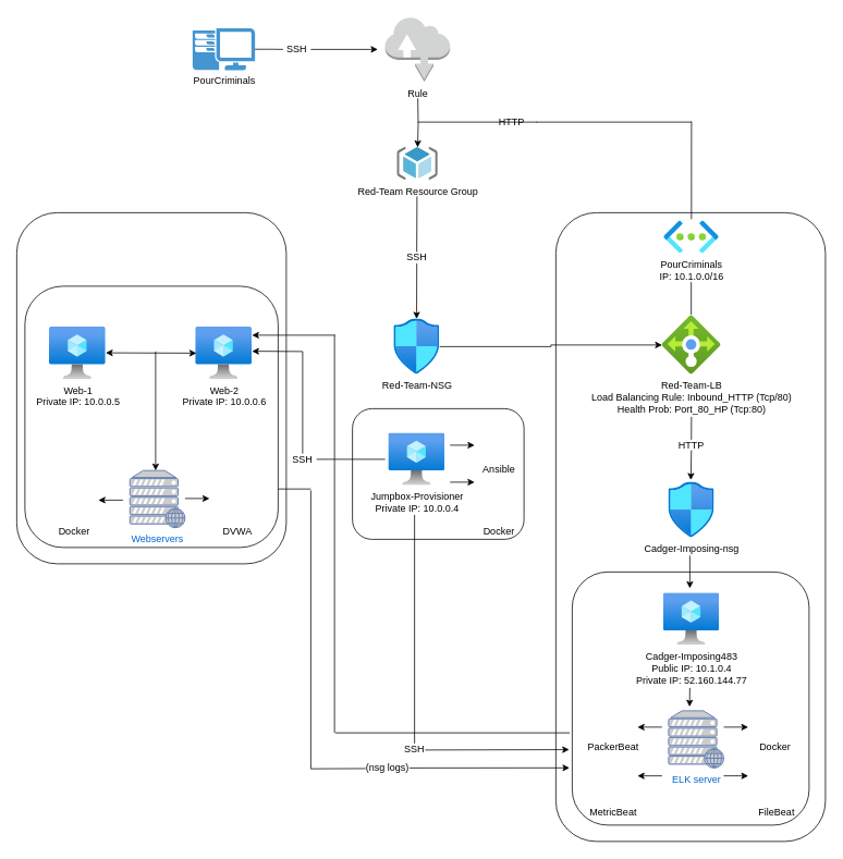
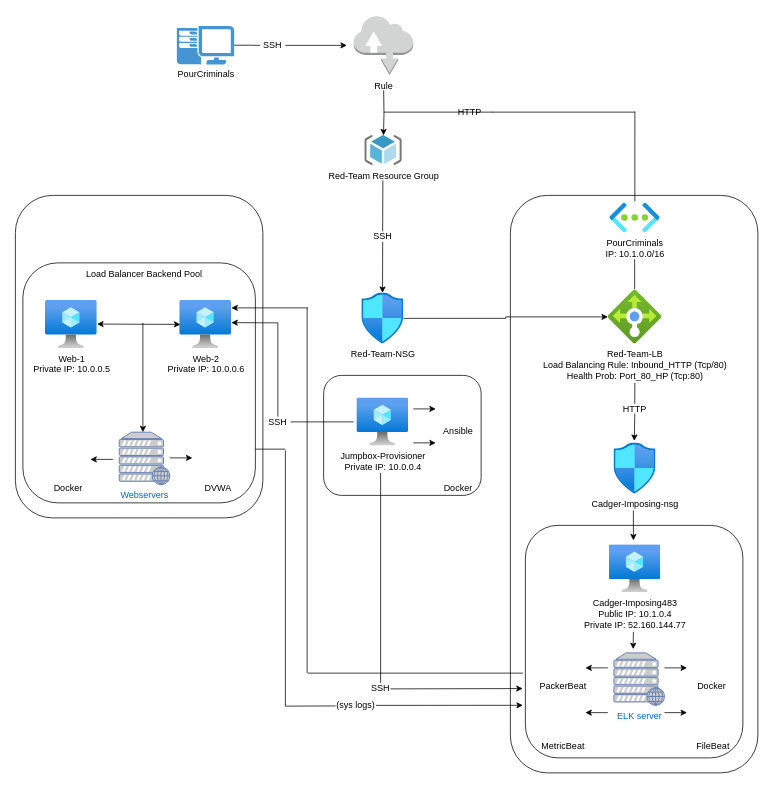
+ <mxCell id="36" value="Load Balancer Backend Pool" style="text;html=1;strokeColor=none;fillColor=none;align=center;verticalAlign=middle;whiteSpace=wrap;rounded=0;" parent="1" vertex="1"><mxGeometry x="92.25" y="350" width="200" height="30" as="geometry" /></mxCell>
- <mxCell id="29" value="(nsg logs)" style="text;html=1;strokeColor=none;fillColor=none;align=center;verticalAlign=middle;whiteSpace=wrap;rounded=0;" parent="1" vertex="1"><mxGeometry x="443.75" y="925" width="60" height="30" as="geometry" /></mxCell>
+ <mxCell id="29" value="(sys logs)" style="text;html=1;strokeColor=none;fillColor=none;align=center;verticalAlign=middle;whiteSpace=wrap;rounded=0;" parent="1" vertex="1"><mxGeometry x="443.75" y="925" width="60" height="30" as="geometry" /></mxCell>
